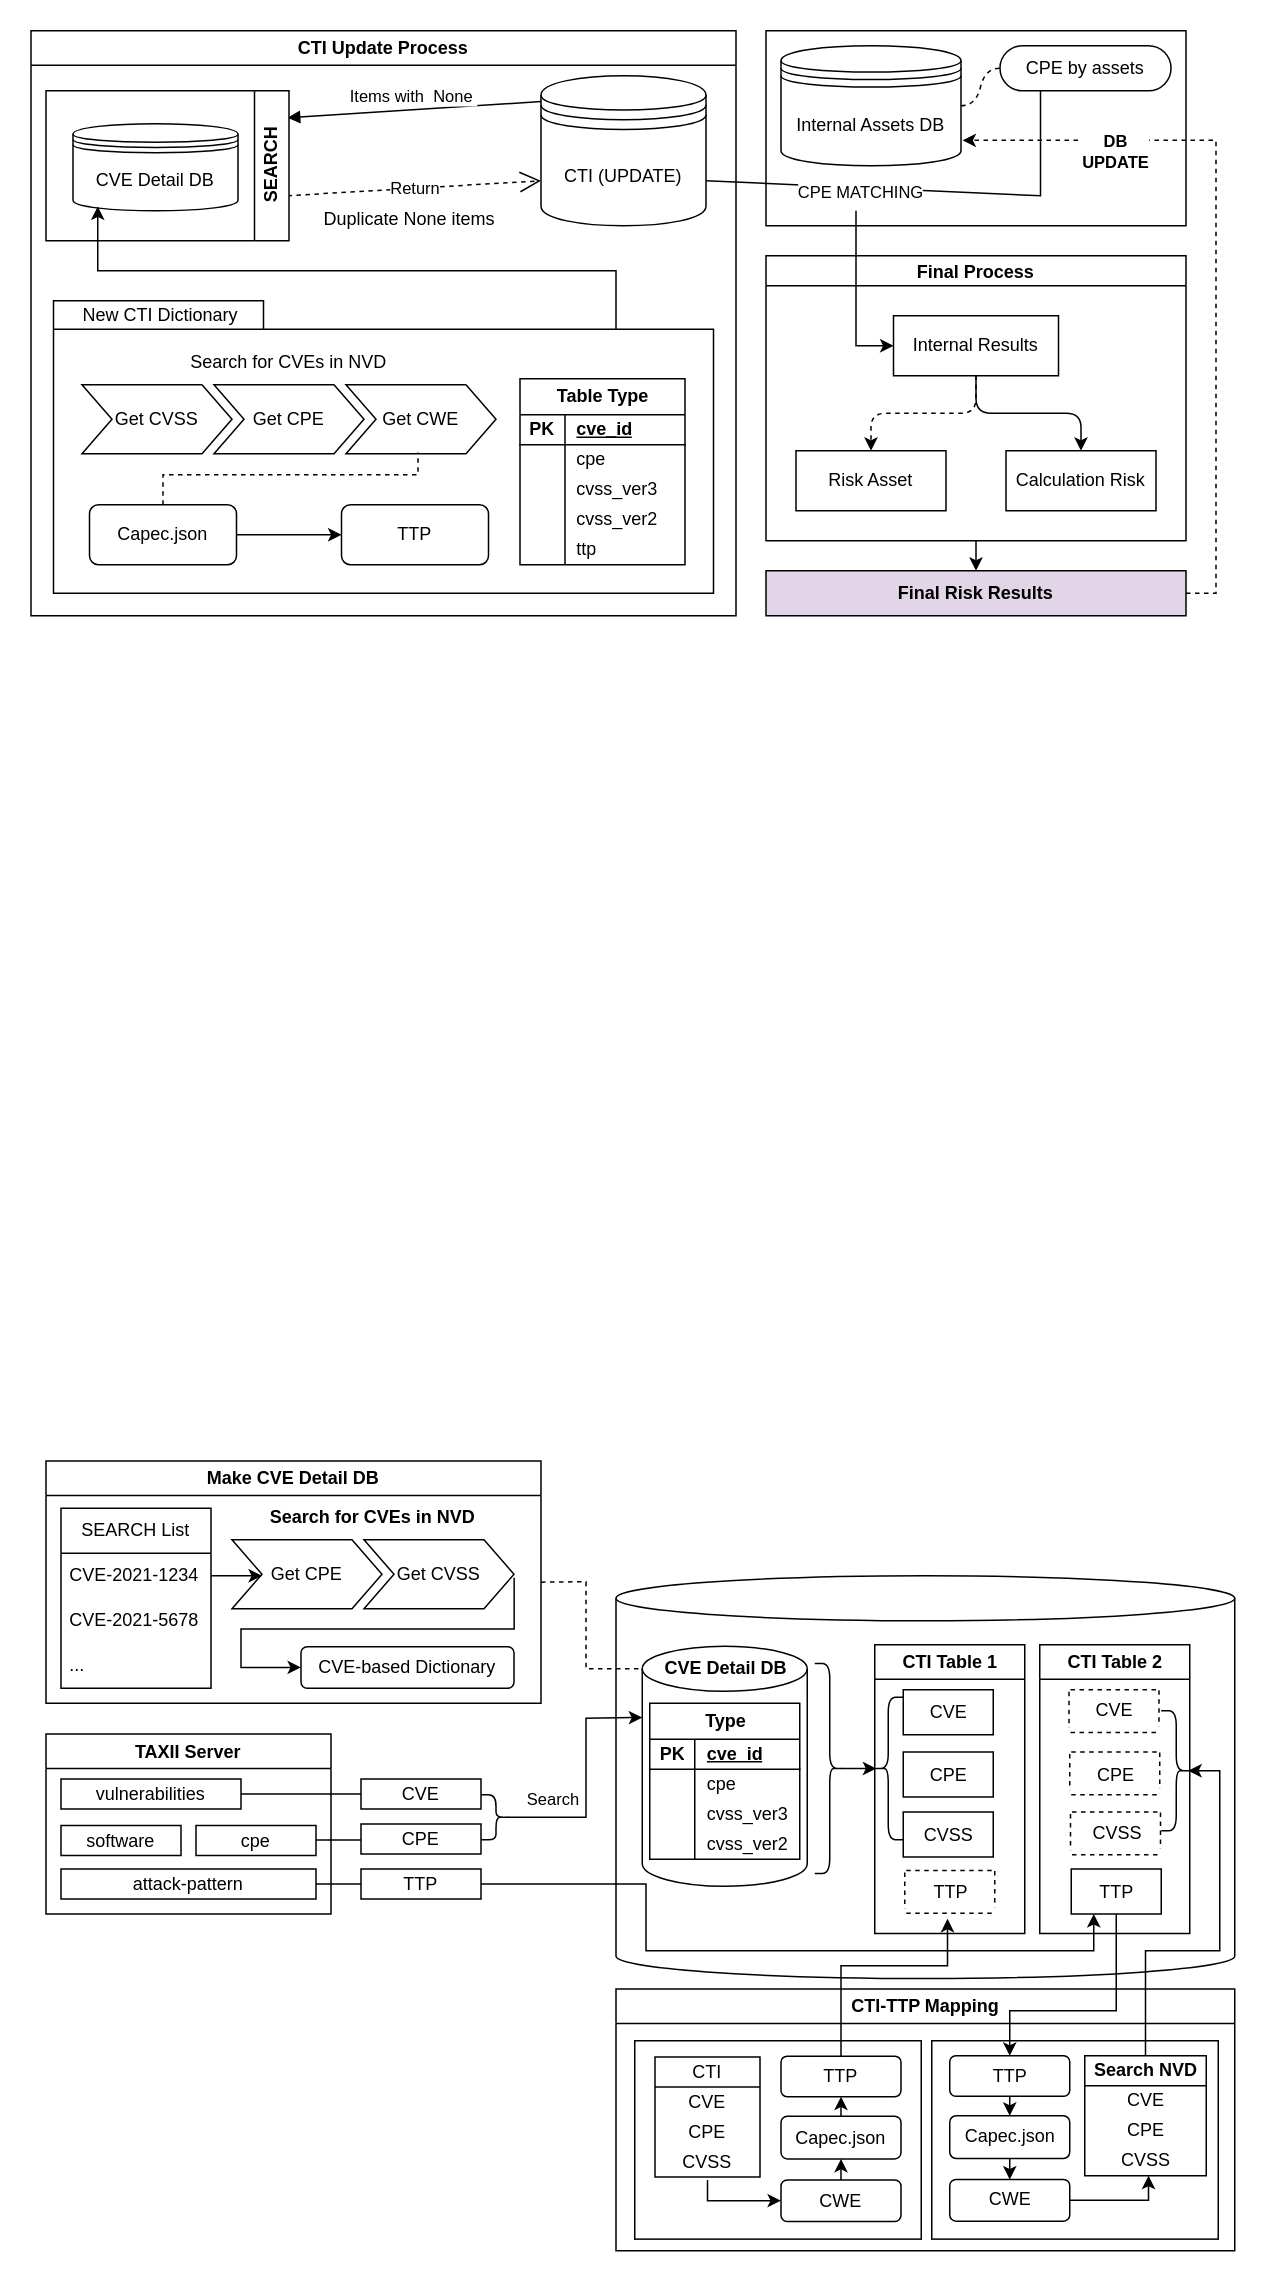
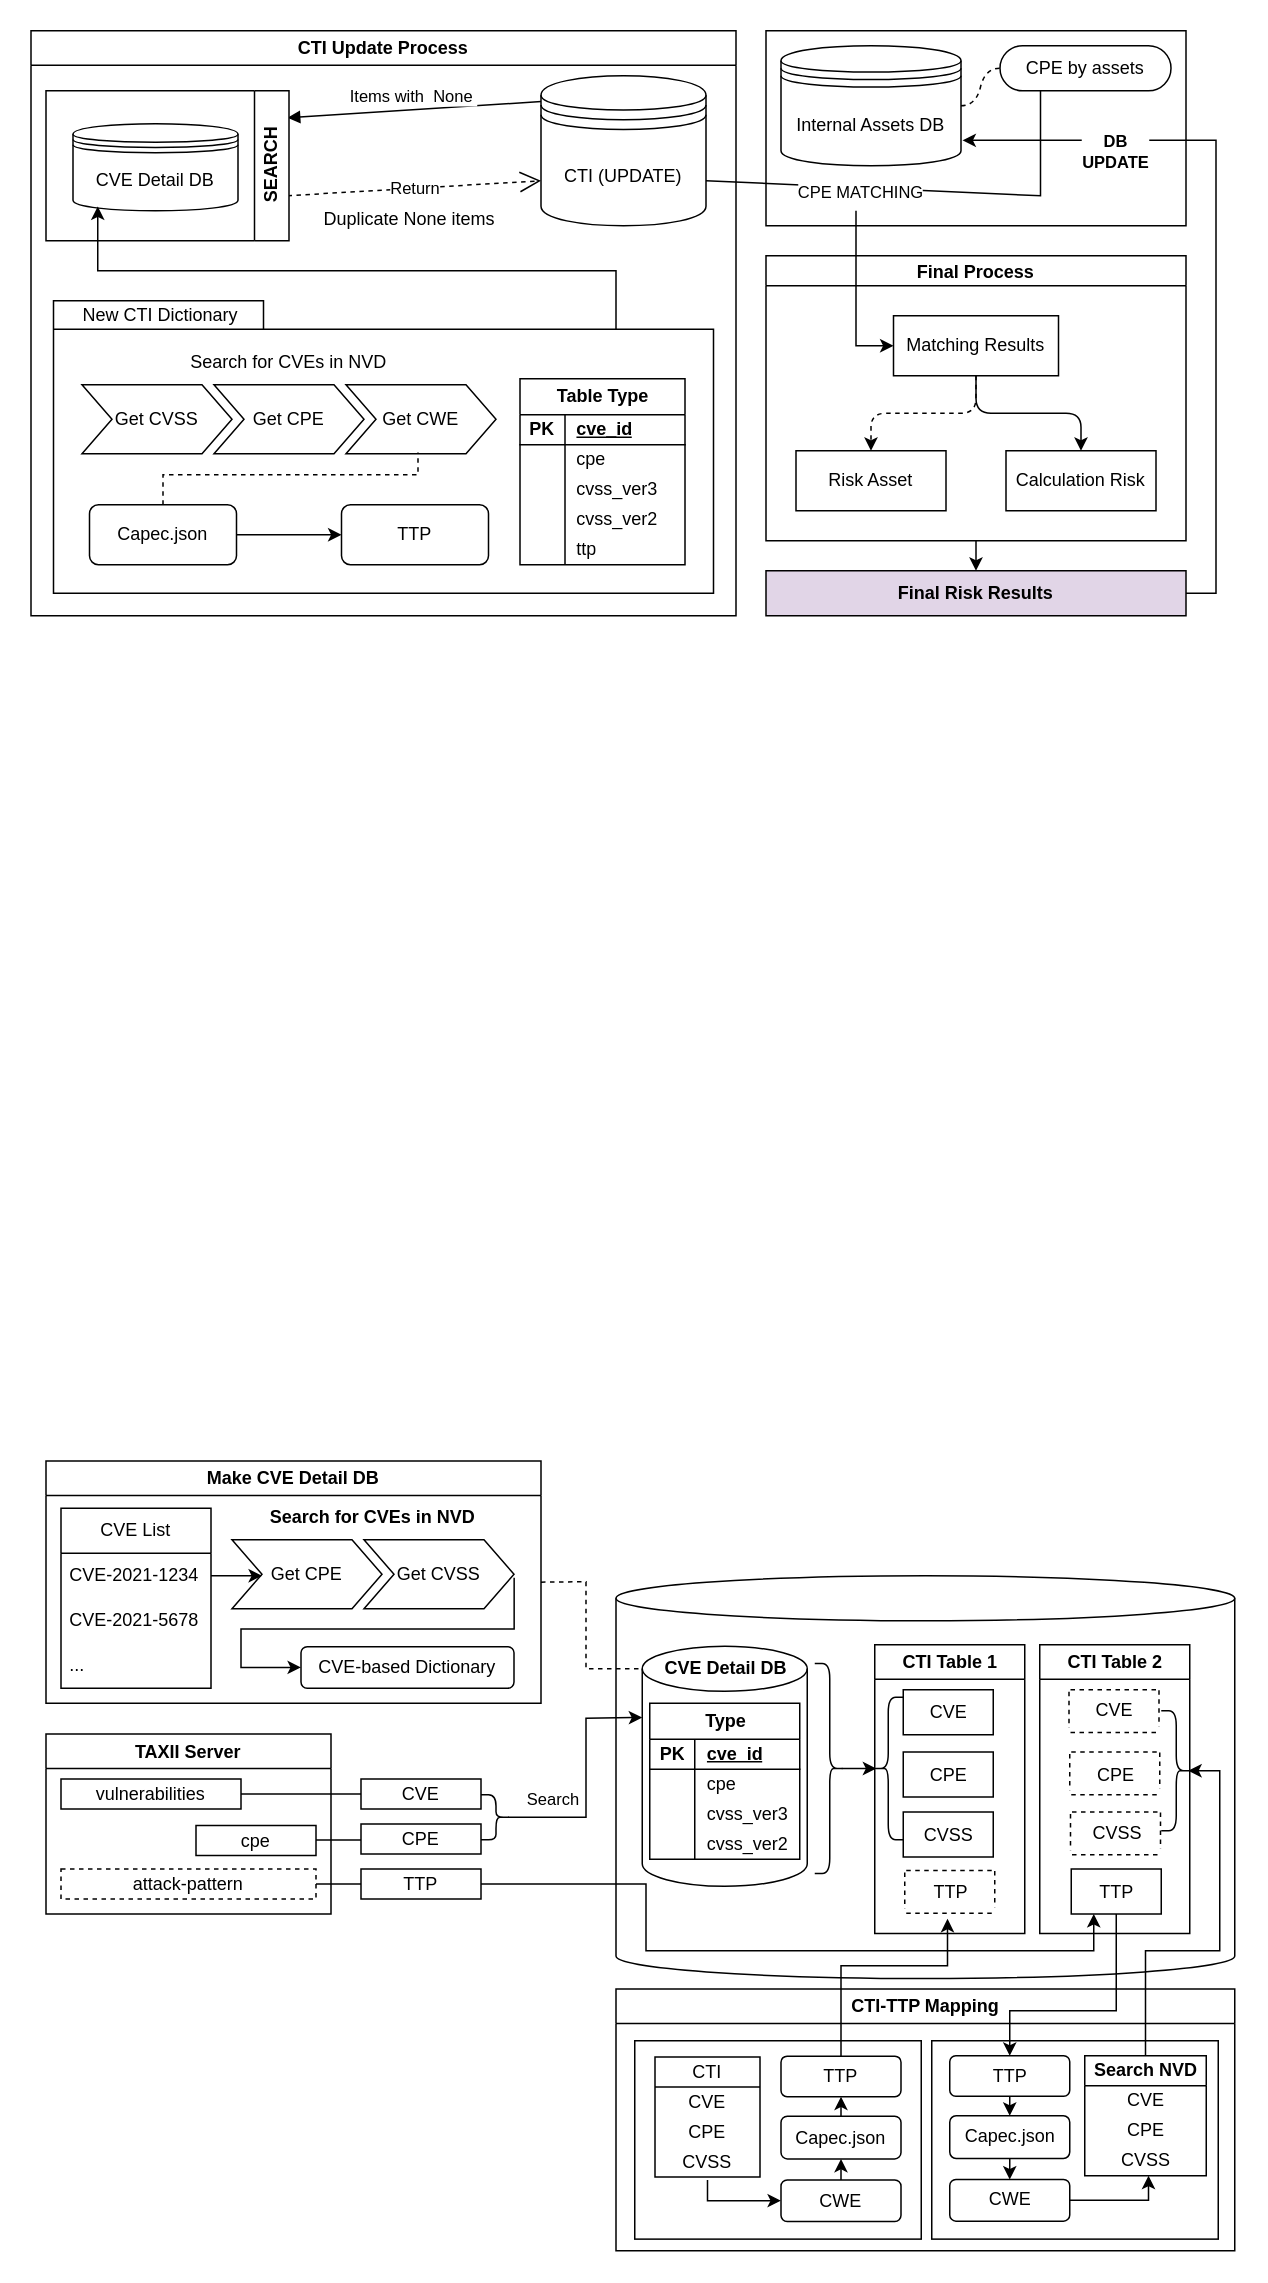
- <mxCell id="42" value="Internal Results" style="whiteSpace=wrap;html=1;" parent="41" vertex="1"><mxGeometry x="85" y="40" width="110" height="40" as="geometry" /></mxCell>
+ <mxCell id="42" value="Matching Results" style="whiteSpace=wrap;html=1;" parent="41" vertex="1"><mxGeometry x="85" y="40" width="110" height="40" as="geometry" /></mxCell>
- <mxCell id="54" value="" style="endArrow=classic;html=1;rounded=0;entryX=1.008;entryY=0.788;entryDx=0;entryDy=0;entryPerimeter=0;exitX=1;exitY=0.5;exitDx=0;exitDy=0;dashed=1;" parent="1" source="53" target="47" edge="1"><mxGeometry relative="1" as="geometry"><mxPoint x="810" y="370" as="sourcePoint" /><mxPoint x="960" y="180" as="targetPoint" /><Array as="points"><mxPoint x="810" y="395" /><mxPoint x="810" y="93" /></Array></mxGeometry></mxCell>
+ <mxCell id="54" value="" style="endArrow=classic;html=1;rounded=0;entryX=1.008;entryY=0.788;entryDx=0;entryDy=0;entryPerimeter=0;exitX=1;exitY=0.5;exitDx=0;exitDy=0;" parent="1" source="53" target="47" edge="1"><mxGeometry relative="1" as="geometry"><mxPoint x="810" y="370" as="sourcePoint" /><mxPoint x="960" y="180" as="targetPoint" /><Array as="points"><mxPoint x="810" y="395" /><mxPoint x="810" y="93" /></Array></mxGeometry></mxCell>
- <mxCell id="117" value="SEARCH List" style="swimlane;fontStyle=0;childLayout=stackLayout;horizontal=1;startSize=30;horizontalStack=0;resizeParent=1;resizeParentMax=0;resizeLast=0;collapsible=1;marginBottom=0;whiteSpace=wrap;html=1;" vertex="1" parent="116"><mxGeometry x="10" y="31.5" width="100" height="120" as="geometry" /></mxCell>
+ <mxCell id="117" value="CVE List" style="swimlane;fontStyle=0;childLayout=stackLayout;horizontal=1;startSize=30;horizontalStack=0;resizeParent=1;resizeParentMax=0;resizeLast=0;collapsible=1;marginBottom=0;whiteSpace=wrap;html=1;" vertex="1" parent="116"><mxGeometry x="10" y="31.5" width="100" height="120" as="geometry" /></mxCell>
- <mxCell id="58" value="software" style="rounded=0;whiteSpace=wrap;html=1;" vertex="1" parent="56"><mxGeometry x="10" y="61" width="80" height="20" as="geometry" /></mxCell>
- <mxCell id="60" value="attack-pattern" style="rounded=0;whiteSpace=wrap;html=1;" vertex="1" parent="56"><mxGeometry x="10" y="90" width="170" height="20" as="geometry" /></mxCell>
+ <mxCell id="60" value="attack-pattern" style="rounded=0;whiteSpace=wrap;html=1;dashed=1;" vertex="1" parent="56"><mxGeometry x="10" y="90" width="170" height="20" as="geometry" /></mxCell>
